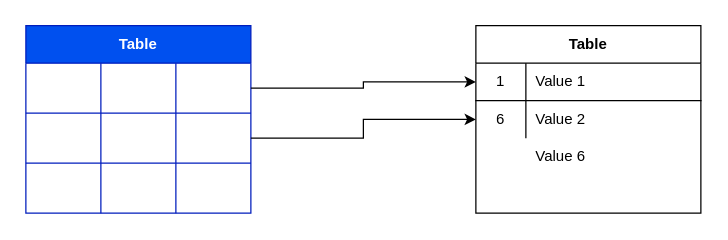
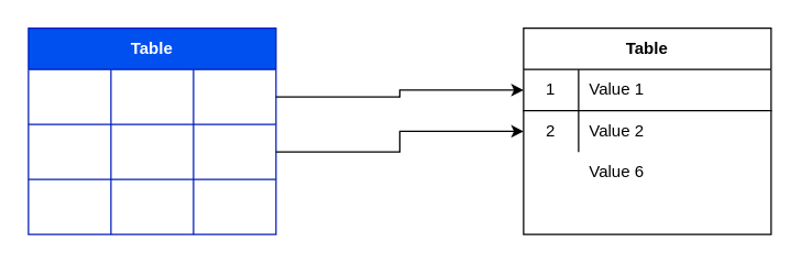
- <mxCell id="20" value="6" style="shape=partialRectangle;html=1;whiteSpace=wrap;connectable=0;fillColor=none;top=0;left=0;bottom=0;right=0;overflow=hidden;" vertex="1" parent="19"><mxGeometry width="40" height="30" as="geometry" /></mxCell>
+ <mxCell id="20" value="2" style="shape=partialRectangle;html=1;whiteSpace=wrap;connectable=0;fillColor=none;top=0;left=0;bottom=0;right=0;overflow=hidden;" vertex="1" parent="19"><mxGeometry width="40" height="30" as="geometry" /></mxCell>
